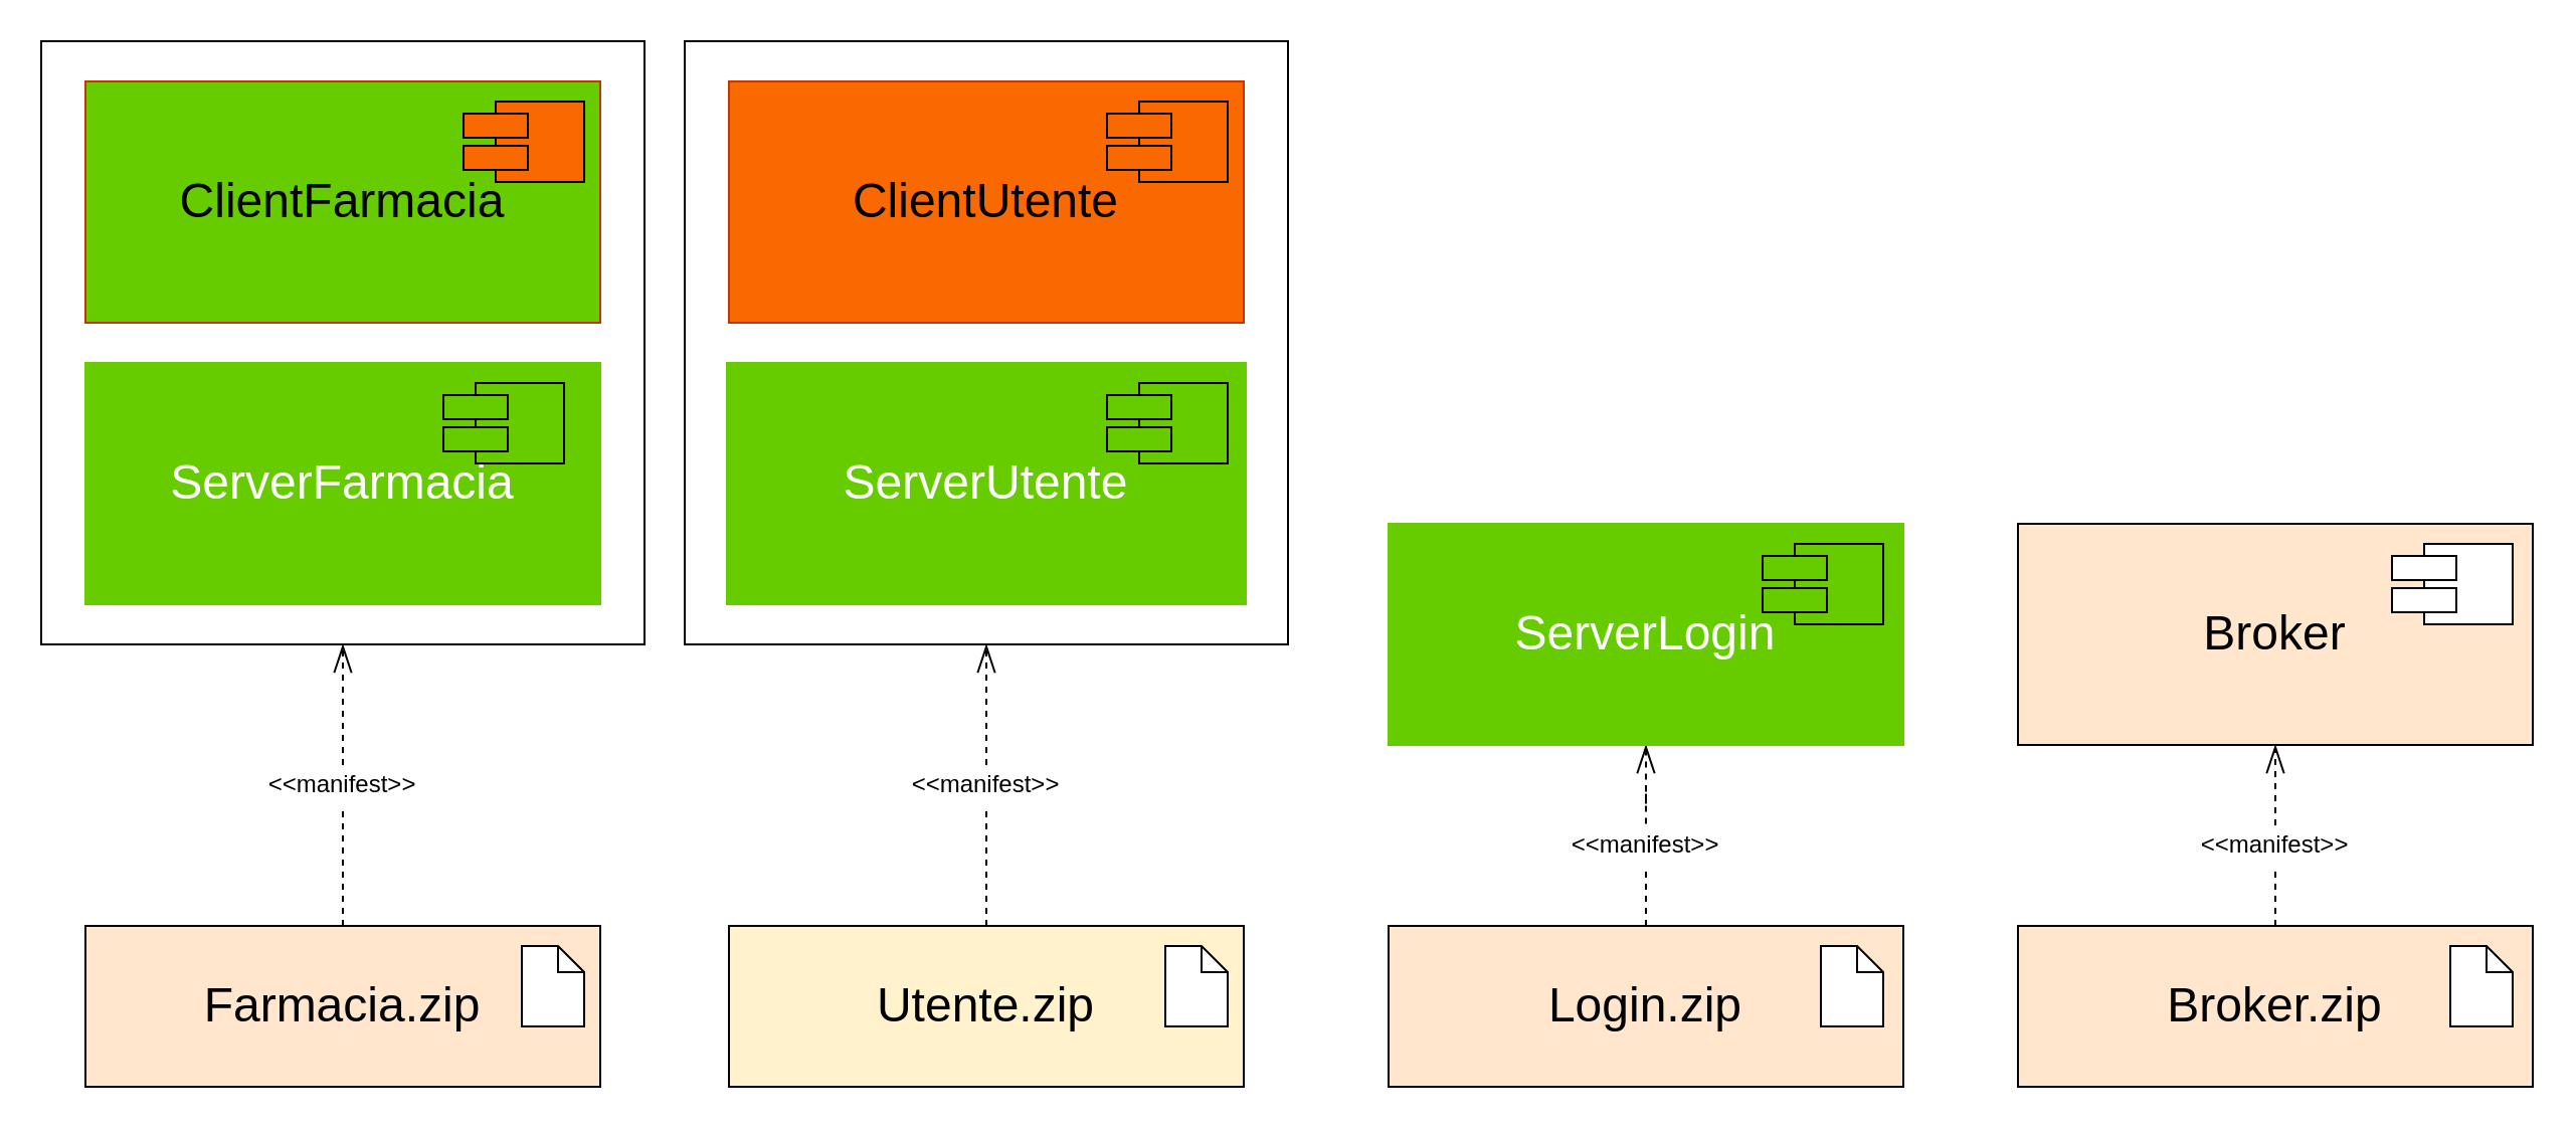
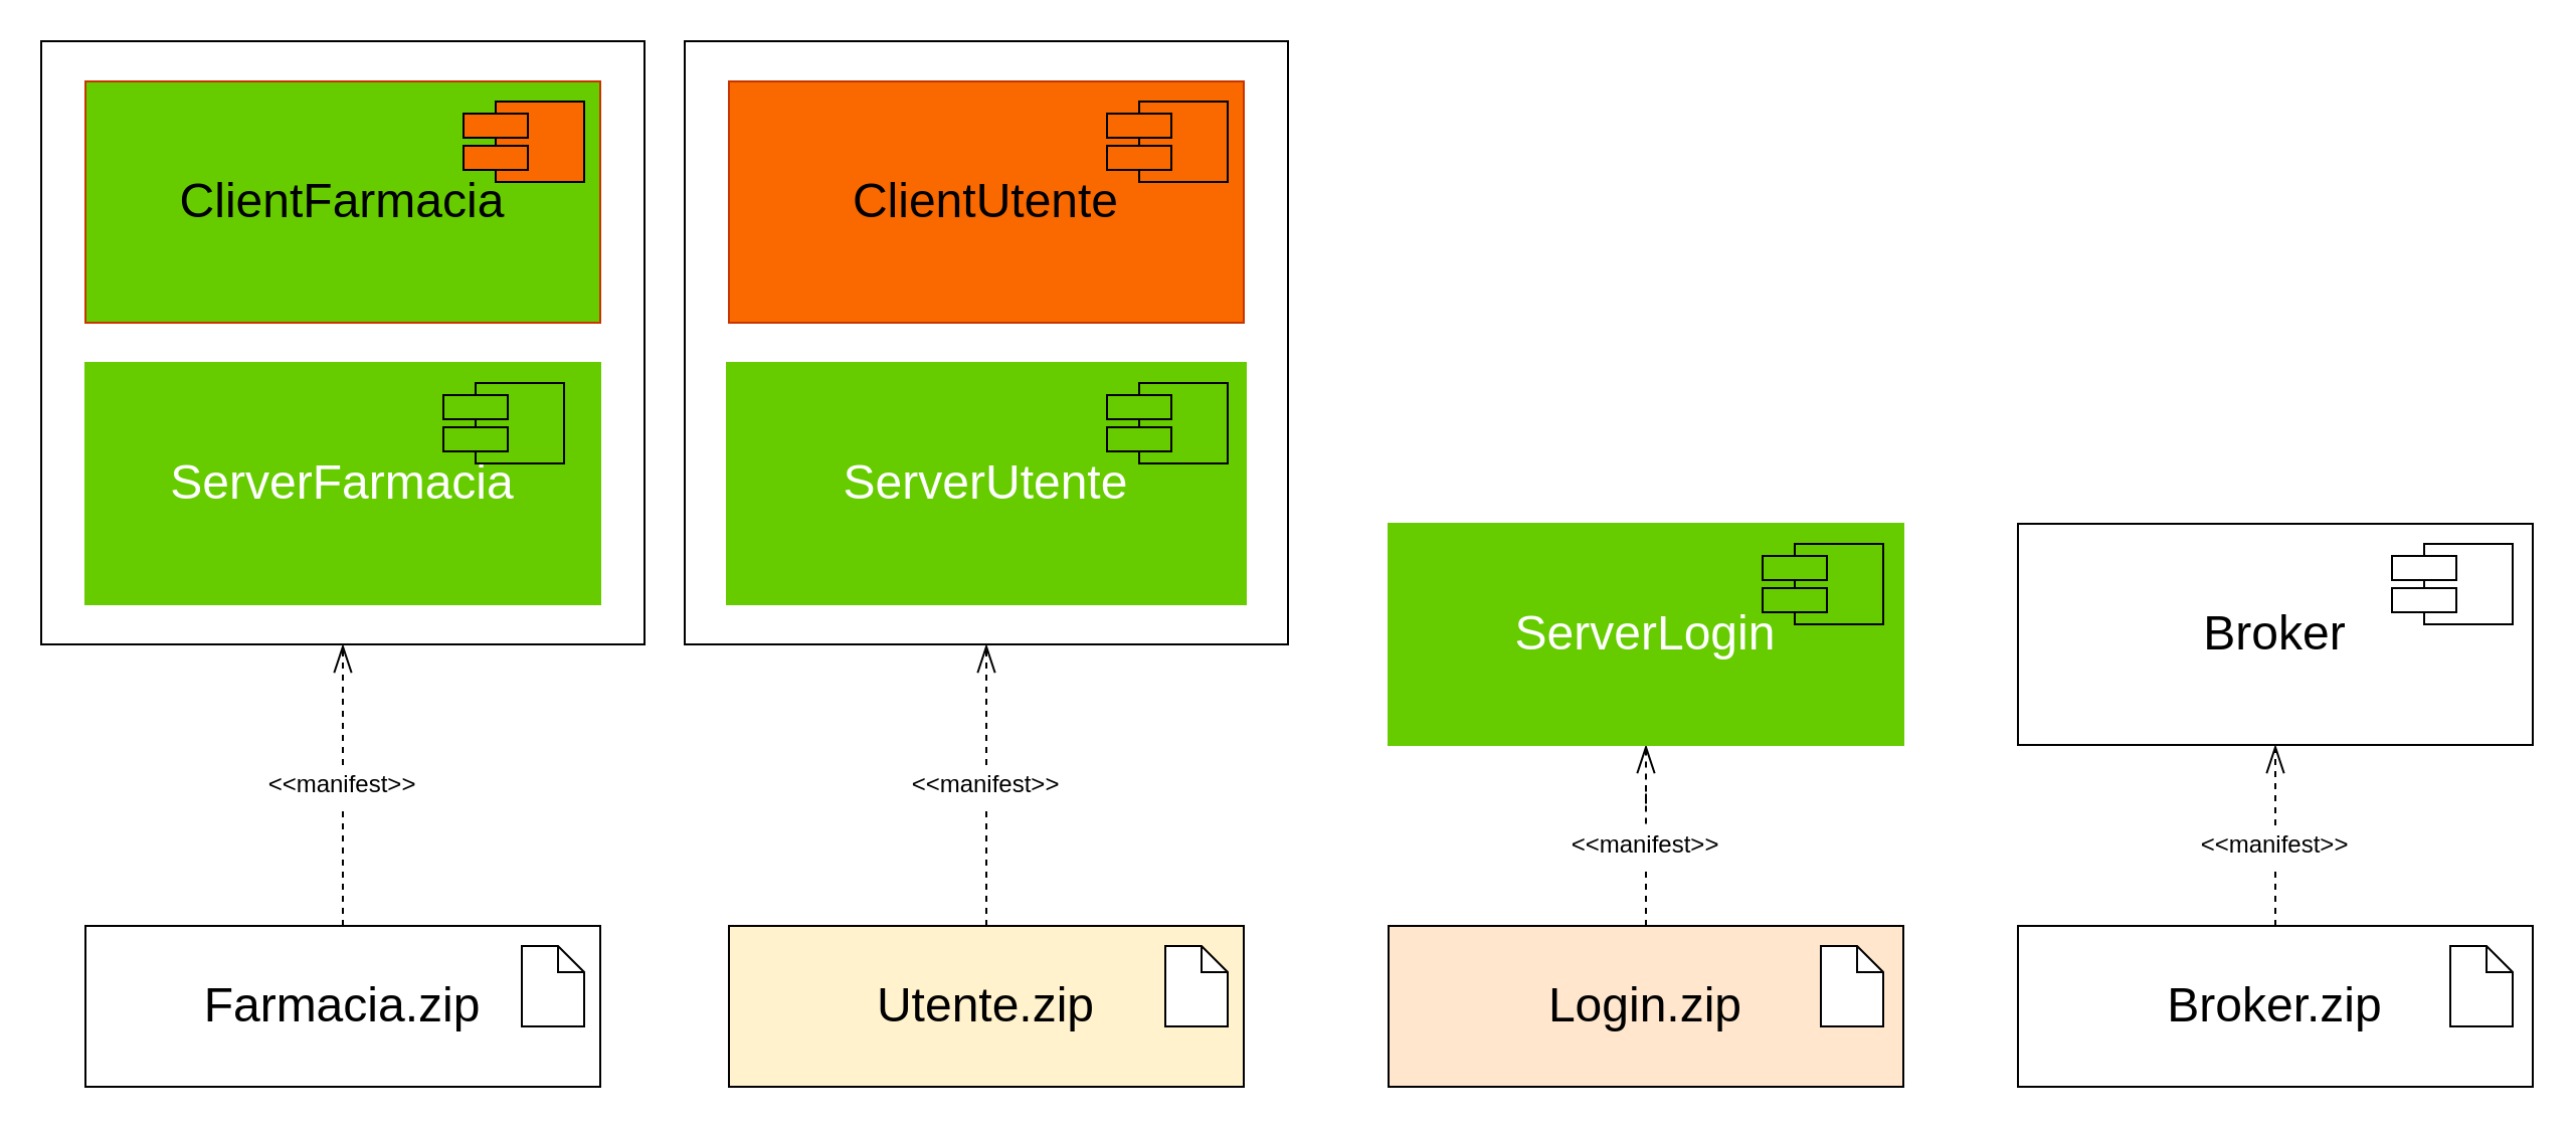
- <mxCell id="3" value="&lt;font style=&quot;font-size: 24px&quot;&gt;Broker&lt;/font&gt;" style="rounded=0;whiteSpace=wrap;html=1;fillColor=#ffe6cc;" vertex="1" parent="1"><mxGeometry x="1003" y="260" width="256" height="110" as="geometry" /></mxCell>
+ <mxCell id="3" value="&lt;font style=&quot;font-size: 24px&quot;&gt;Broker&lt;/font&gt;" style="rounded=0;whiteSpace=wrap;html=1;" vertex="1" parent="1"><mxGeometry x="1003" y="260" width="256" height="110" as="geometry" /></mxCell>
- <mxCell id="22" value="&lt;font style=&quot;font-size: 24px&quot;&gt;Farmacia.zip&lt;/font&gt;" style="rounded=0;whiteSpace=wrap;html=1;fillColor=#ffe6cc;" vertex="1" parent="1"><mxGeometry x="42" y="460" width="256" height="80" as="geometry" /></mxCell>
+ <mxCell id="22" value="&lt;font style=&quot;font-size: 24px&quot;&gt;Farmacia.zip&lt;/font&gt;" style="rounded=0;whiteSpace=wrap;html=1;" vertex="1" parent="1"><mxGeometry x="42" y="460" width="256" height="80" as="geometry" /></mxCell>
- <mxCell id="2" value="&lt;font style=&quot;font-size: 24px&quot;&gt;Broker.zip&lt;/font&gt;" style="rounded=0;whiteSpace=wrap;html=1;fillColor=#ffe6cc;" vertex="1" parent="1"><mxGeometry x="1003" y="460" width="256" height="80" as="geometry" /></mxCell>
+ <mxCell id="2" value="&lt;font style=&quot;font-size: 24px&quot;&gt;Broker.zip&lt;/font&gt;" style="rounded=0;whiteSpace=wrap;html=1;" vertex="1" parent="1"><mxGeometry x="1003" y="460" width="256" height="80" as="geometry" /></mxCell>
